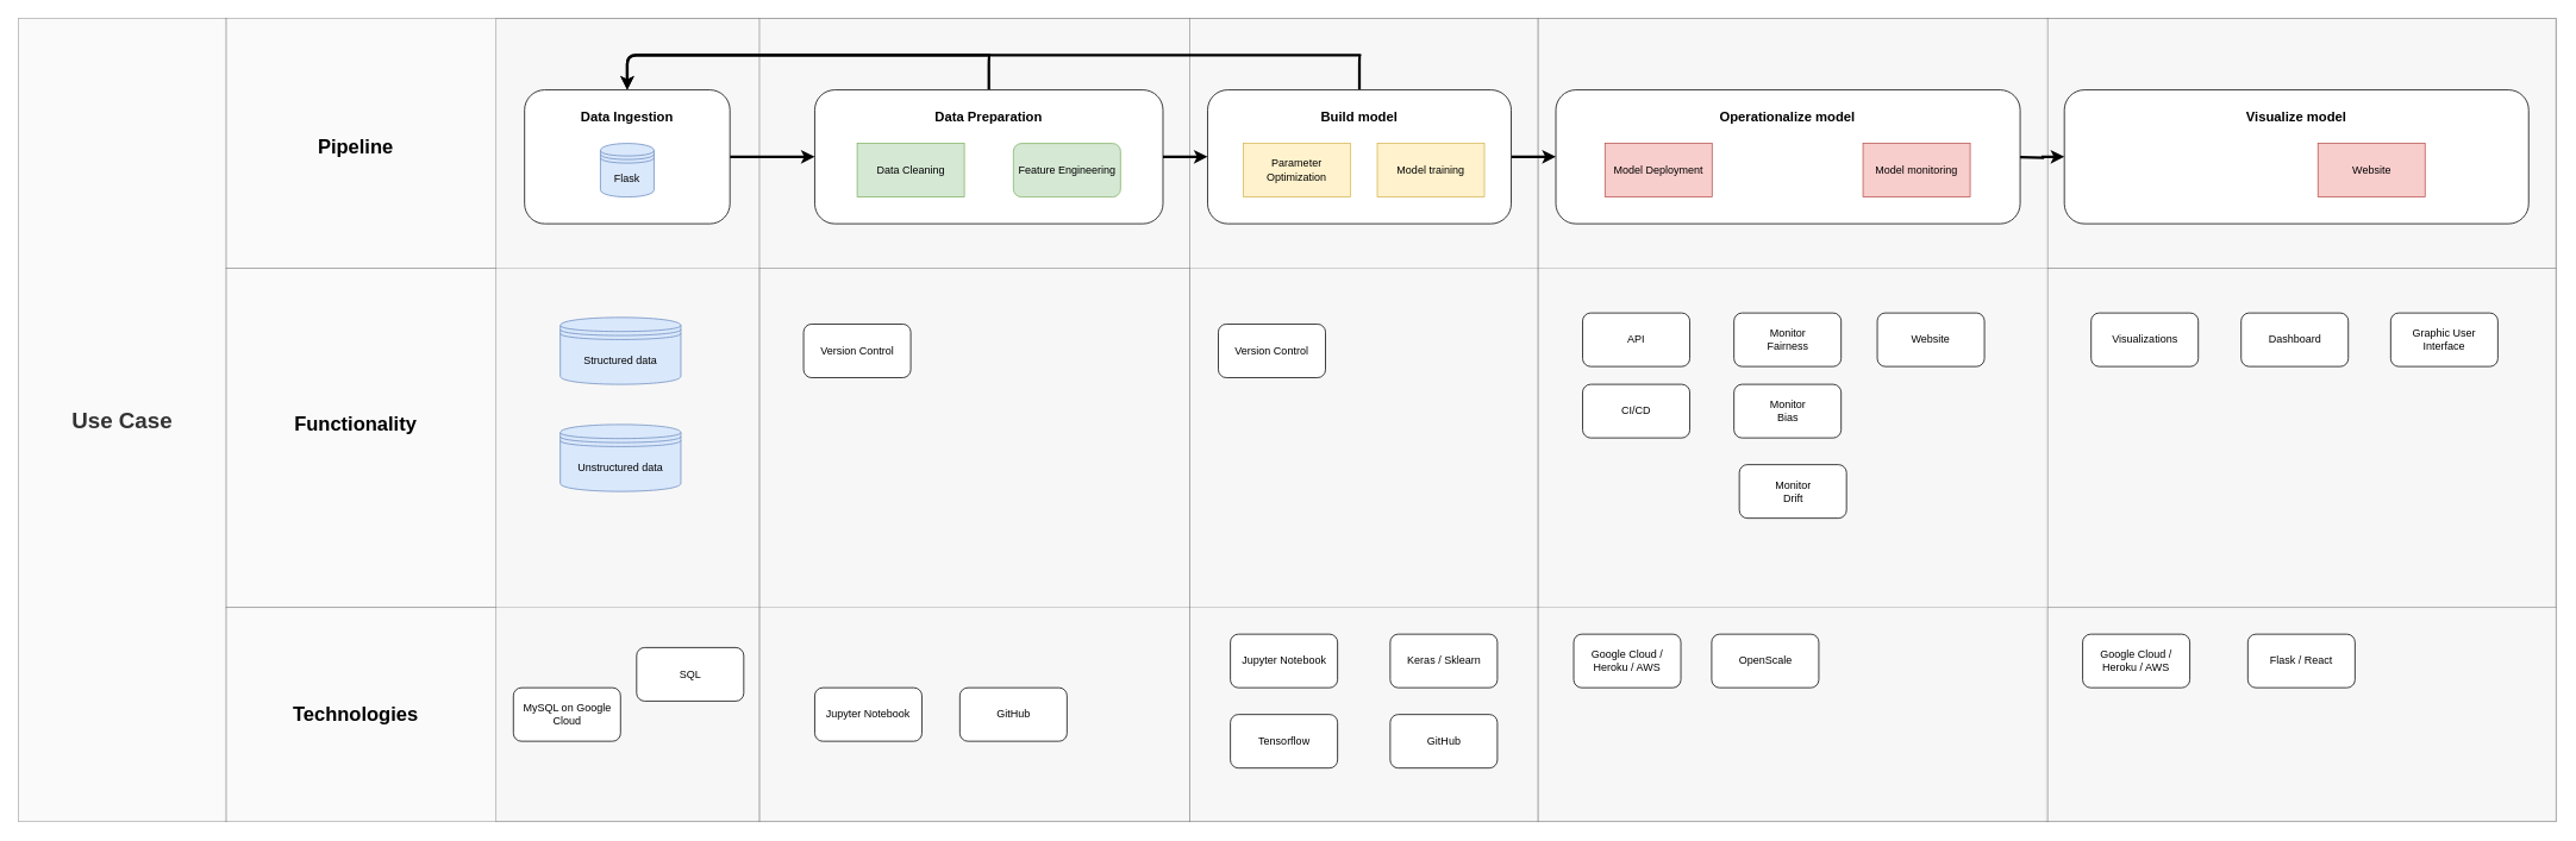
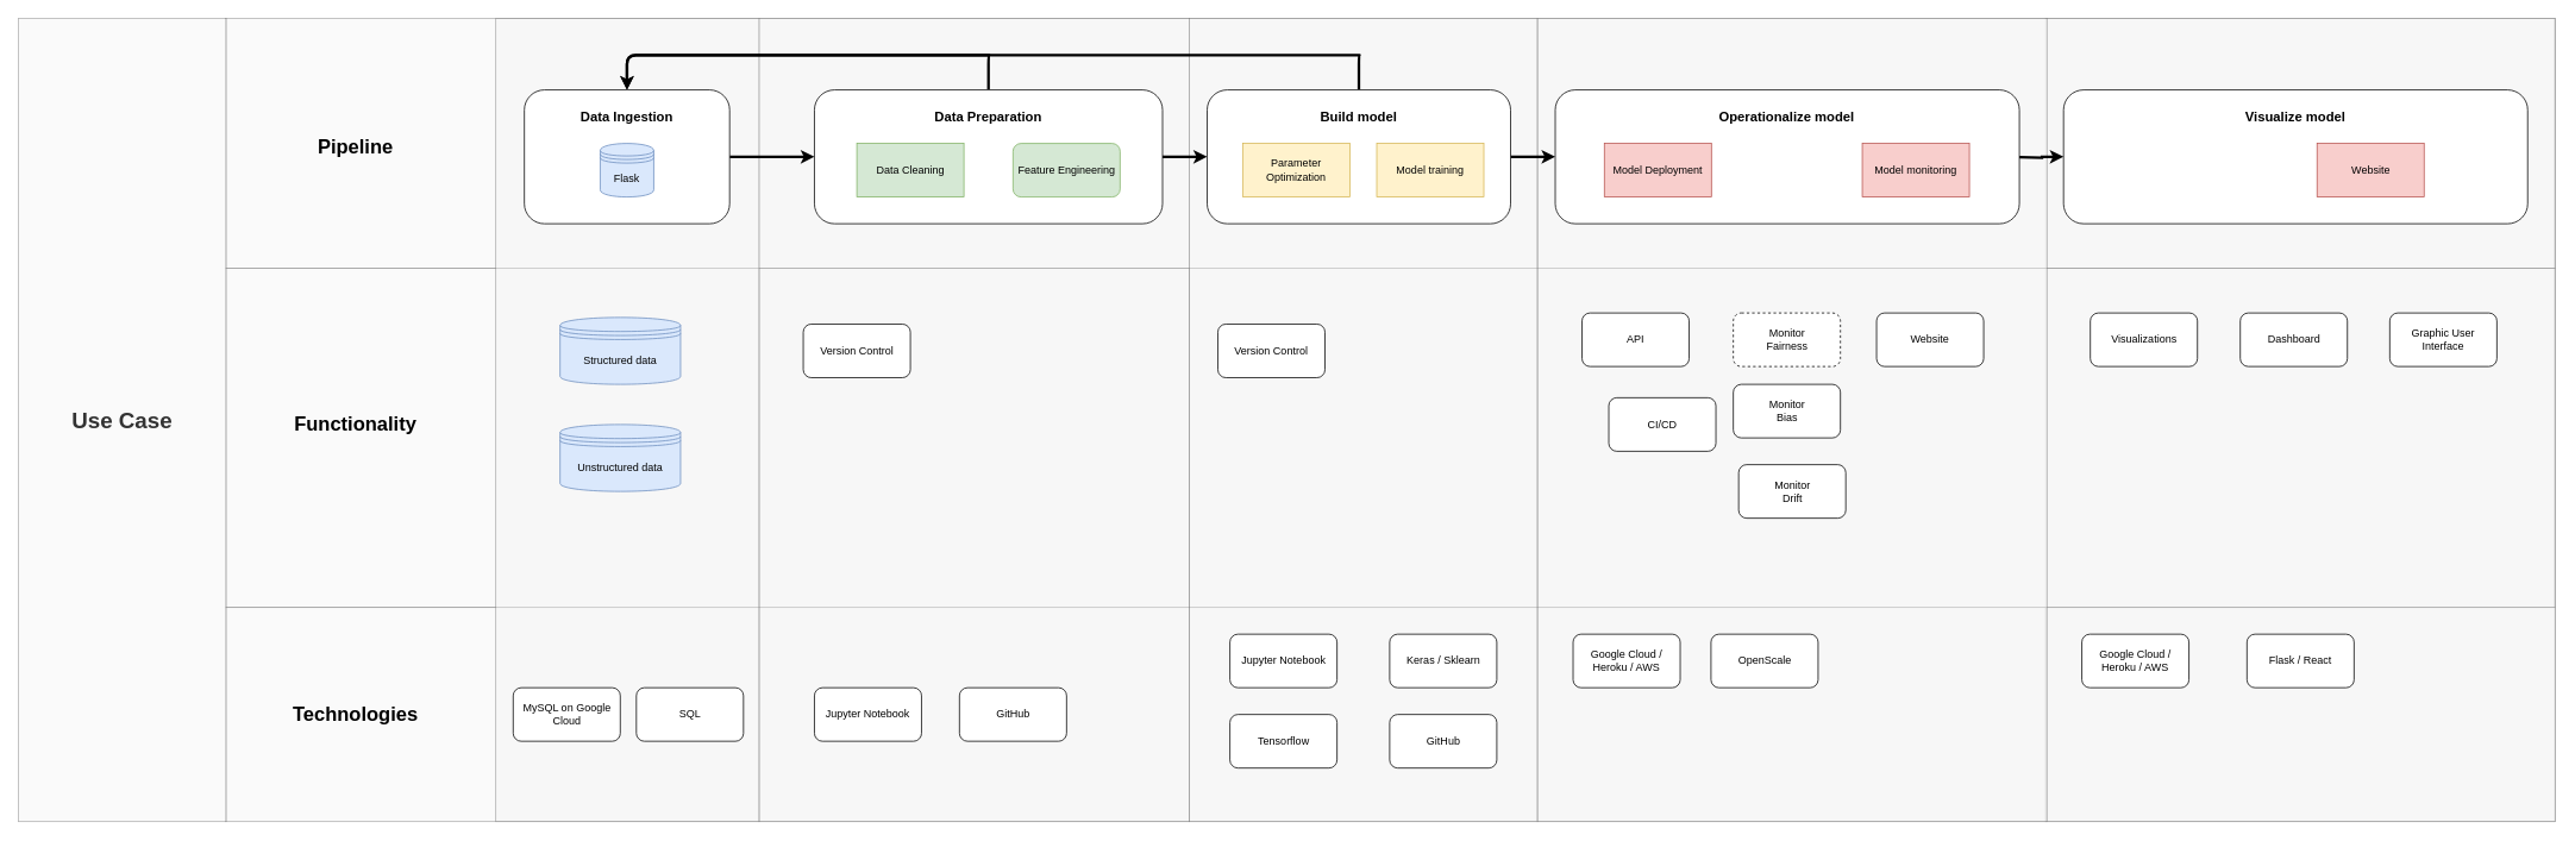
- <mxCell id="31" value="Monitor &lt;br&gt;Fairness" style="rounded=1;whiteSpace=wrap;html=1;" parent="1" vertex="1"><mxGeometry x="1941.5" y="350" width="120" height="60" as="geometry" /></mxCell>
+ <mxCell id="31" value="Monitor &lt;br&gt;Fairness" style="rounded=1;whiteSpace=wrap;html=1;dashed=1;" parent="1" vertex="1"><mxGeometry x="1941.5" y="350" width="120" height="60" as="geometry" /></mxCell>
- <mxCell id="30" value="CI/CD" style="rounded=1;whiteSpace=wrap;html=1;" parent="1" vertex="1"><mxGeometry x="1772" y="430" width="120" height="60" as="geometry" /></mxCell>
+ <mxCell id="30" value="CI/CD" style="rounded=1;whiteSpace=wrap;html=1;" parent="1" vertex="1"><mxGeometry x="1802" y="445" width="120" height="60" as="geometry" /></mxCell>
- <mxCell id="49" value="SQL" style="rounded=1;whiteSpace=wrap;html=1;" parent="1" vertex="1"><mxGeometry x="712.5" y="725" width="120" height="60" as="geometry" /></mxCell>
+ <mxCell id="49" value="SQL" style="rounded=1;whiteSpace=wrap;html=1;" parent="1" vertex="1"><mxGeometry x="712.5" y="770" width="120" height="60" as="geometry" /></mxCell>
